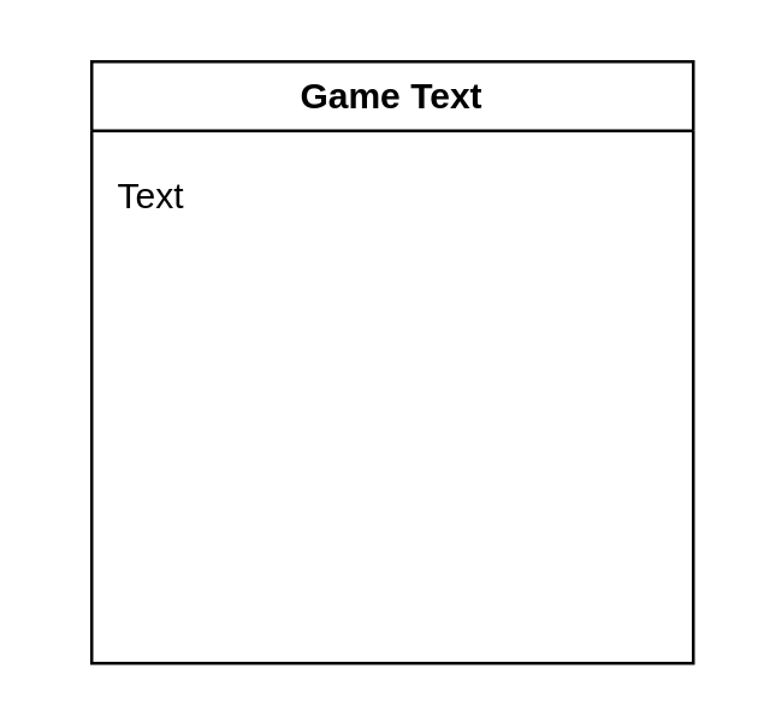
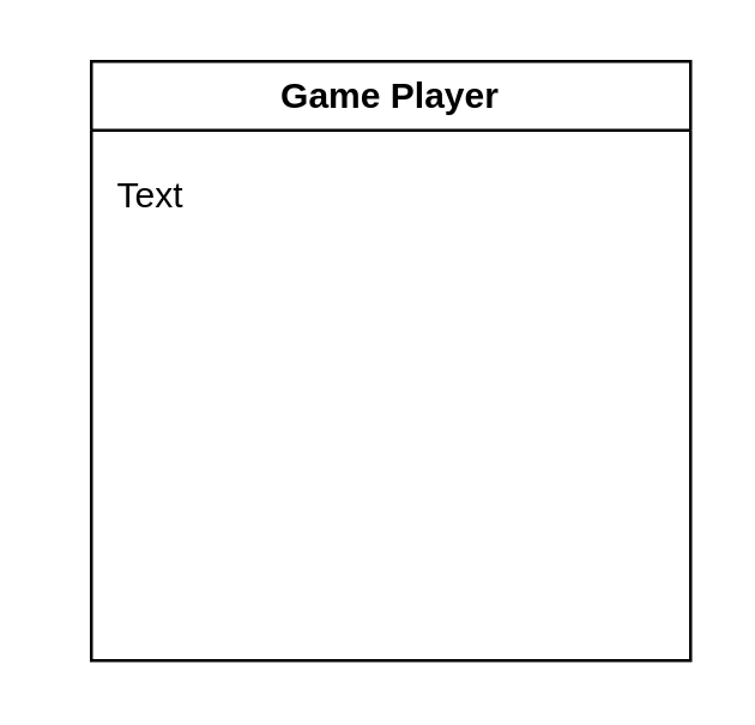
- <mxCell id="2" value="Game Text" style="swimlane;whiteSpace=wrap;html=1;" vertex="1" parent="1"><mxGeometry x="30" y="20" width="200" height="200" as="geometry" /></mxCell>
+ <mxCell id="2" value="Game Player" style="swimlane;whiteSpace=wrap;html=1;" vertex="1" parent="1"><mxGeometry x="30" y="20" width="200" height="200" as="geometry" /></mxCell>
